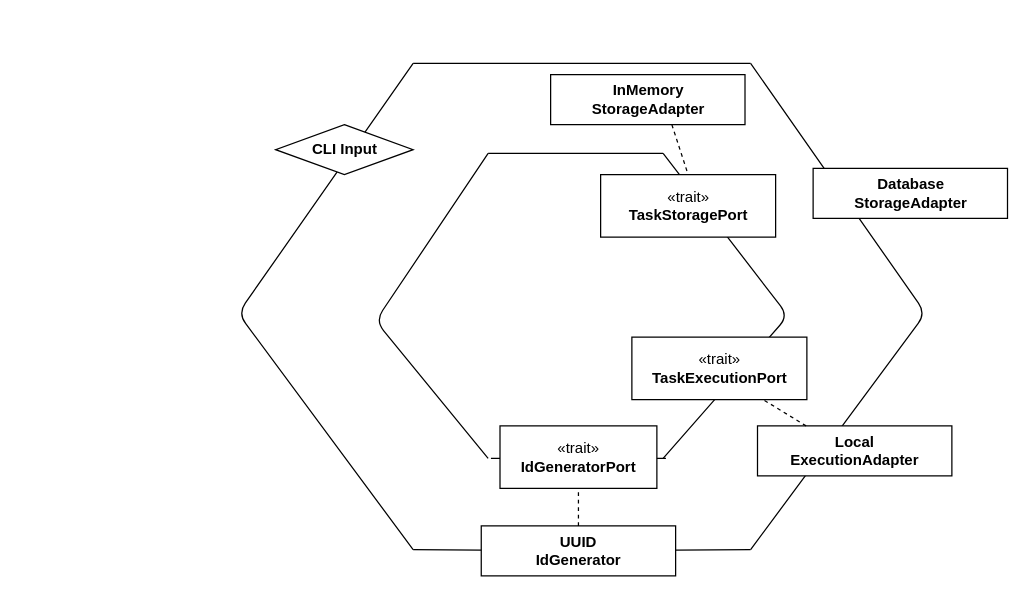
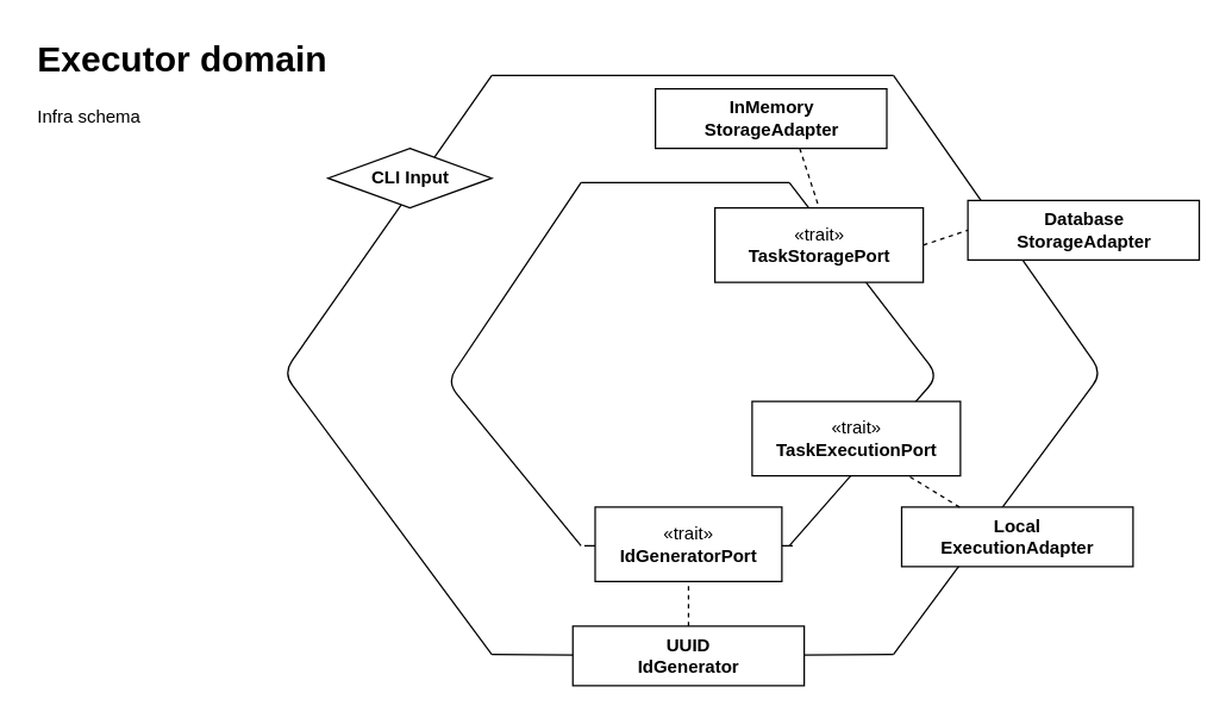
+ <mxCell id="2" value="&lt;h1&gt;Executor domain&lt;/h1&gt;&lt;p&gt;Infra schema&lt;/p&gt;" style="text;html=1;strokeColor=none;fillColor=none;spacing=5;spacingTop=-20;whiteSpace=wrap;overflow=hidden;rounded=0;" parent="1" vertex="1"><mxGeometry x="20" y="20" width="220" height="70" as="geometry" /></mxCell>
+ <mxCell id="19" value="" style="endArrow=none;dashed=1;html=1;exitX=1;exitY=0.5;exitDx=0;exitDy=0;entryX=0;entryY=0.5;entryDx=0;entryDy=0;" parent="1" source="7" target="15" edge="1"><mxGeometry width="50" height="50" relative="1" as="geometry"><mxPoint x="400" y="540" as="sourcePoint" /><mxPoint x="450" y="490" as="targetPoint" /></mxGeometry></mxCell>
